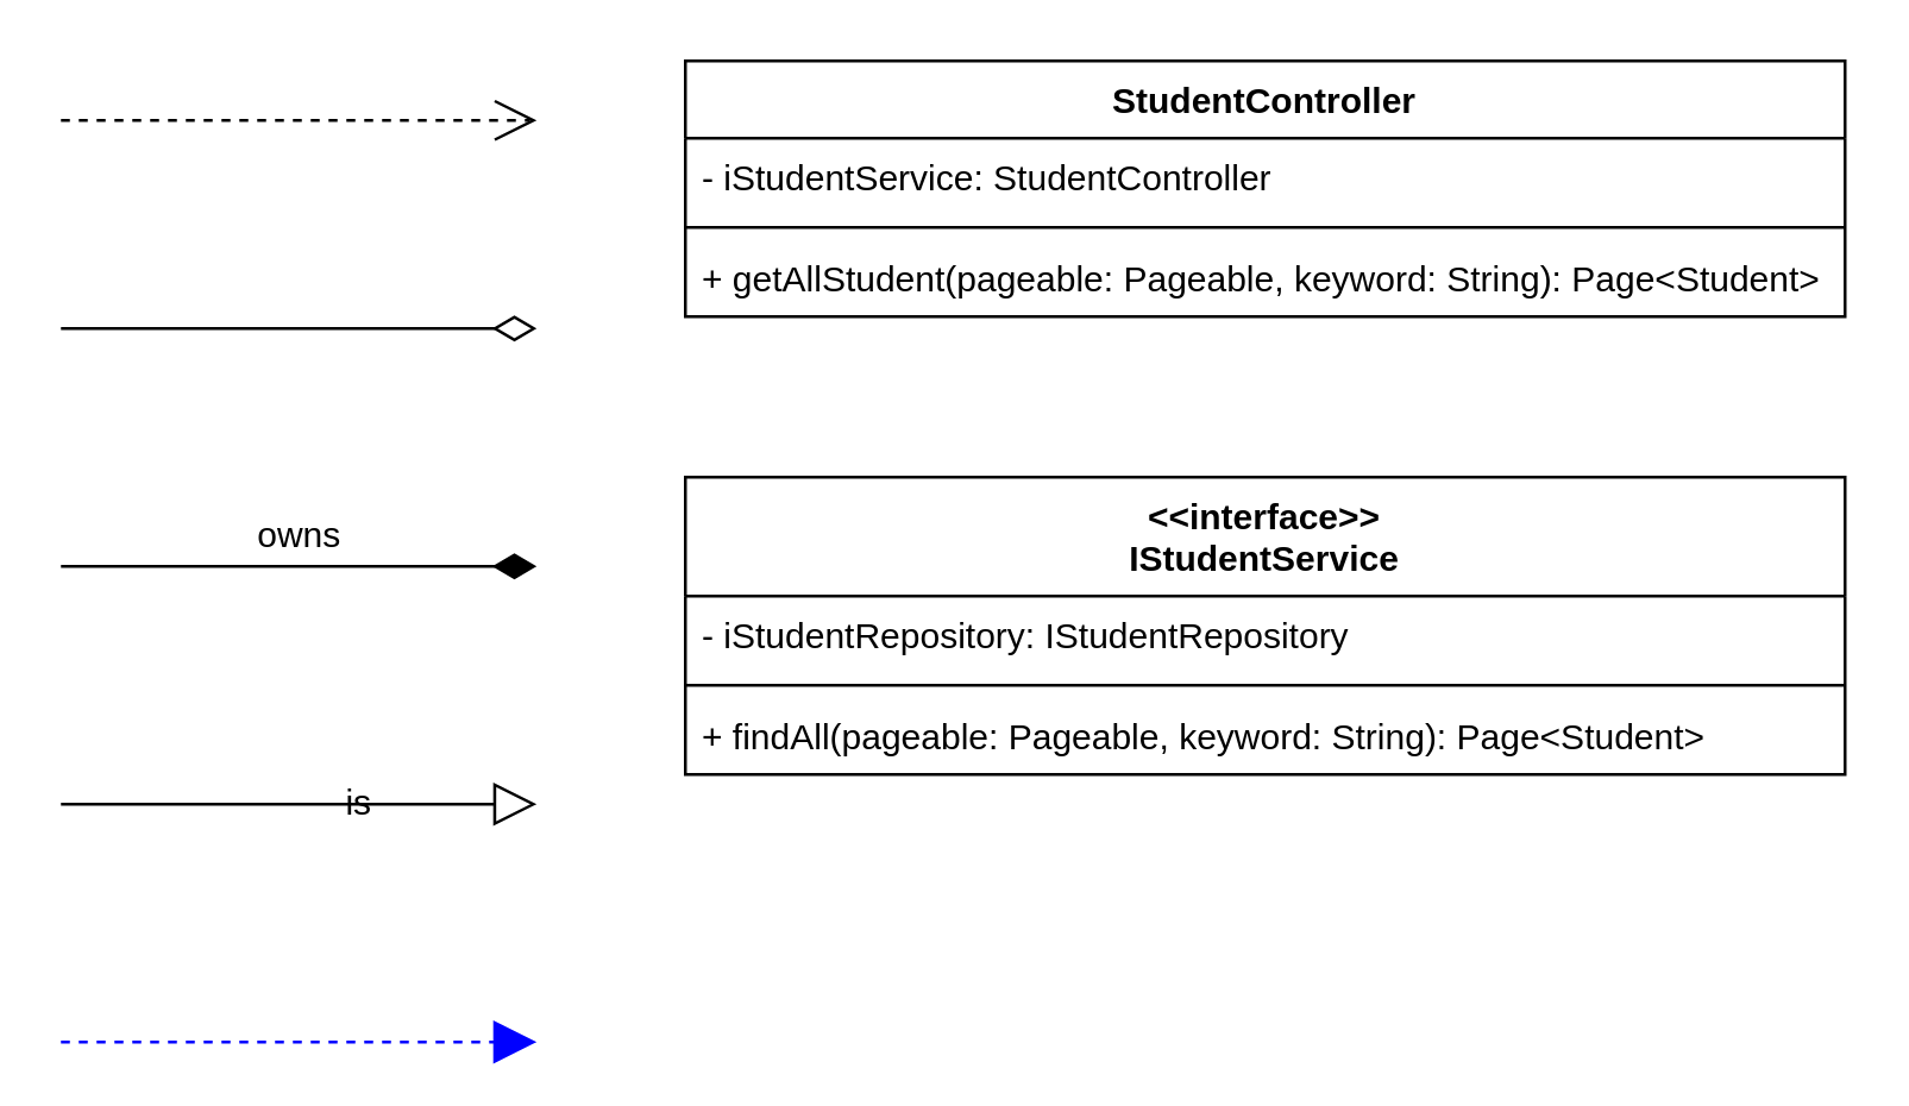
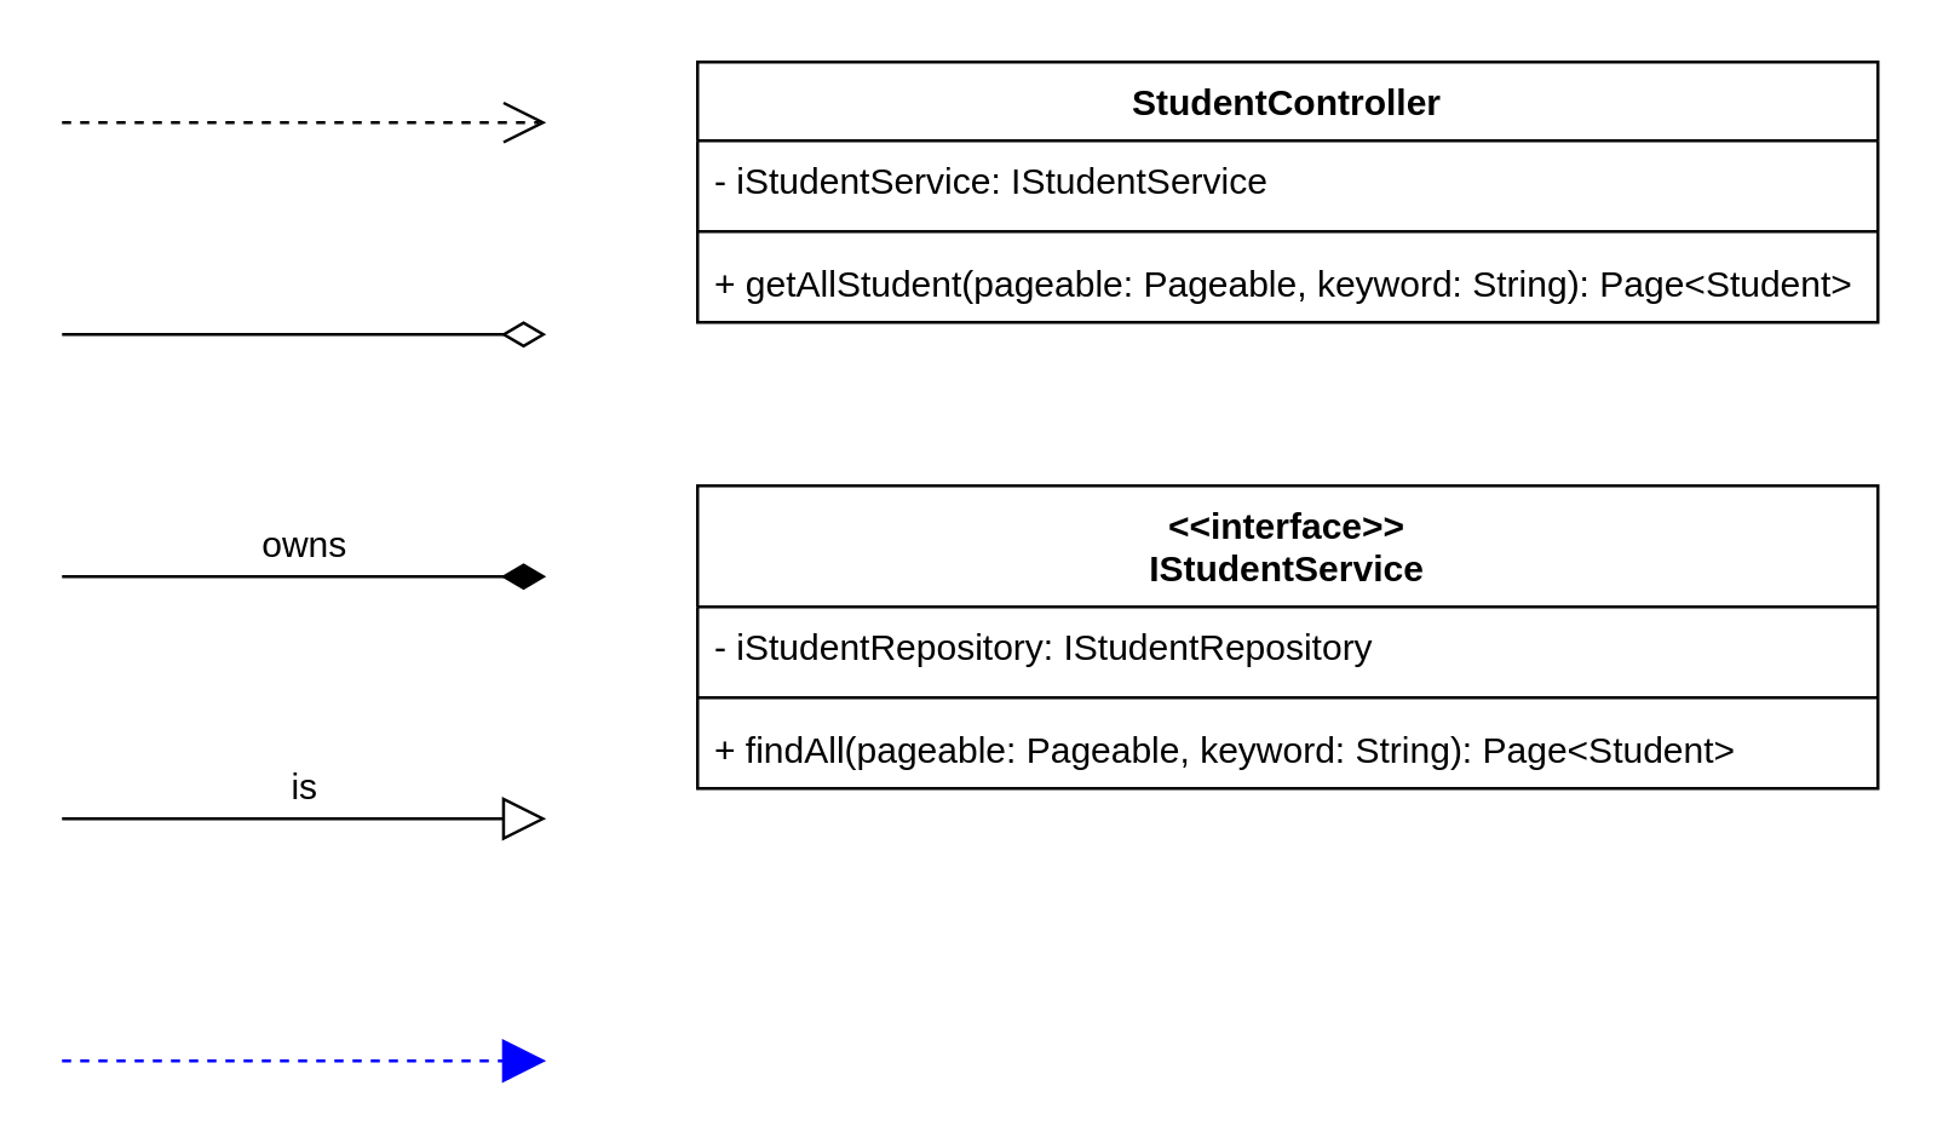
- <mxCell id="14" value="- iStudentService: StudentController" style="text;strokeColor=none;fillColor=none;align=left;verticalAlign=top;spacingLeft=4;spacingRight=4;overflow=hidden;rotatable=0;points=[[0,0.5],[1,0.5]];portConstraint=eastwest;" vertex="1" parent="13"><mxGeometry y="26" width="390" height="26" as="geometry" /></mxCell>
+ <mxCell id="14" value="- iStudentService: IStudentService" style="text;strokeColor=none;fillColor=none;align=left;verticalAlign=top;spacingLeft=4;spacingRight=4;overflow=hidden;rotatable=0;points=[[0,0.5],[1,0.5]];portConstraint=eastwest;" vertex="1" parent="13"><mxGeometry y="26" width="390" height="26" as="geometry" /></mxCell>
- <mxCell id="10" value="is" style="text;html=1;align=center;verticalAlign=middle;resizable=0;points=[];autosize=1;" vertex="1" parent="1"><mxGeometry x="110" y="260" width="20" height="20" as="geometry" /></mxCell>
+ <mxCell id="10" value="is" style="text;html=1;align=center;verticalAlign=middle;resizable=0;points=[];autosize=1;" vertex="1" parent="1"><mxGeometry x="90" y="250" width="20" height="20" as="geometry" /></mxCell>
